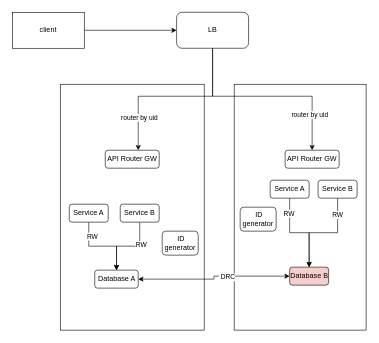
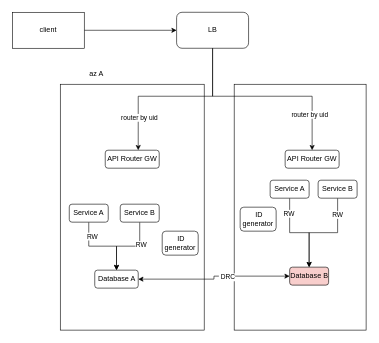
+ <mxCell id="7" value="az A" style="text;html=1;align=center;verticalAlign=middle;resizable=0;points=[];autosize=1;strokeColor=none;fillColor=none;" vertex="1" parent="1"><mxGeometry x="135" y="108" width="50" height="30" as="geometry" /></mxCell>
